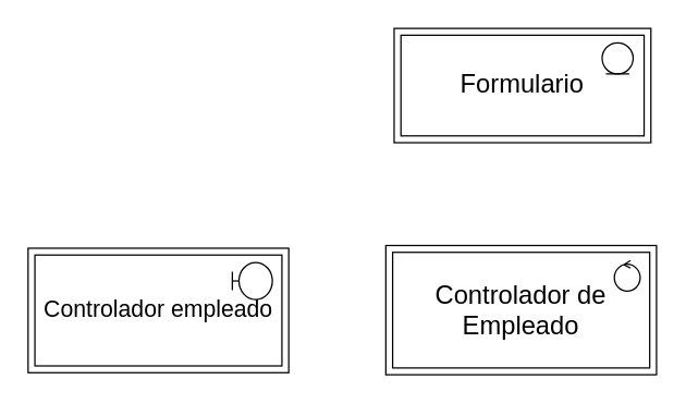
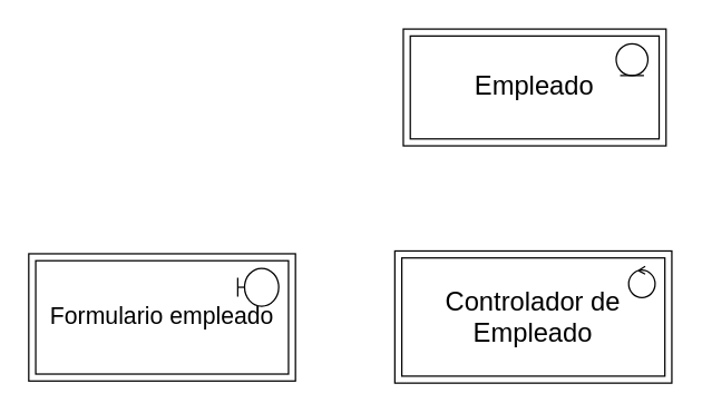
- <mxCell id="3" value="&lt;font style=&quot;font-size: 19px&quot;&gt;Formulario&lt;/font&gt;" style="shape=ext;margin=3;double=1;whiteSpace=wrap;html=1;align=center;" vertex="1" parent="2"><mxGeometry x="9.097" y="-4.603" width="188.766" height="84" as="geometry" /></mxCell>
+ <mxCell id="3" value="&lt;font style=&quot;font-size: 19px&quot;&gt;Empleado&lt;/font&gt;" style="shape=ext;margin=3;double=1;whiteSpace=wrap;html=1;align=center;" vertex="1" parent="2"><mxGeometry x="9.097" y="-4.603" width="188.766" height="84" as="geometry" /></mxCell>
- <mxCell id="9" value="&lt;font style=&quot;font-size: 17px&quot;&gt;Controlador empleado&lt;/font&gt;" style="shape=ext;margin=3;double=1;whiteSpace=wrap;html=1;align=center;" vertex="1" parent="8"><mxGeometry width="191.611" height="91.5" as="geometry" /></mxCell>
+ <mxCell id="9" value="&lt;font style=&quot;font-size: 17px&quot;&gt;Formulario empleado&lt;/font&gt;" style="shape=ext;margin=3;double=1;whiteSpace=wrap;html=1;align=center;" vertex="1" parent="8"><mxGeometry width="191.611" height="91.5" as="geometry" /></mxCell>
